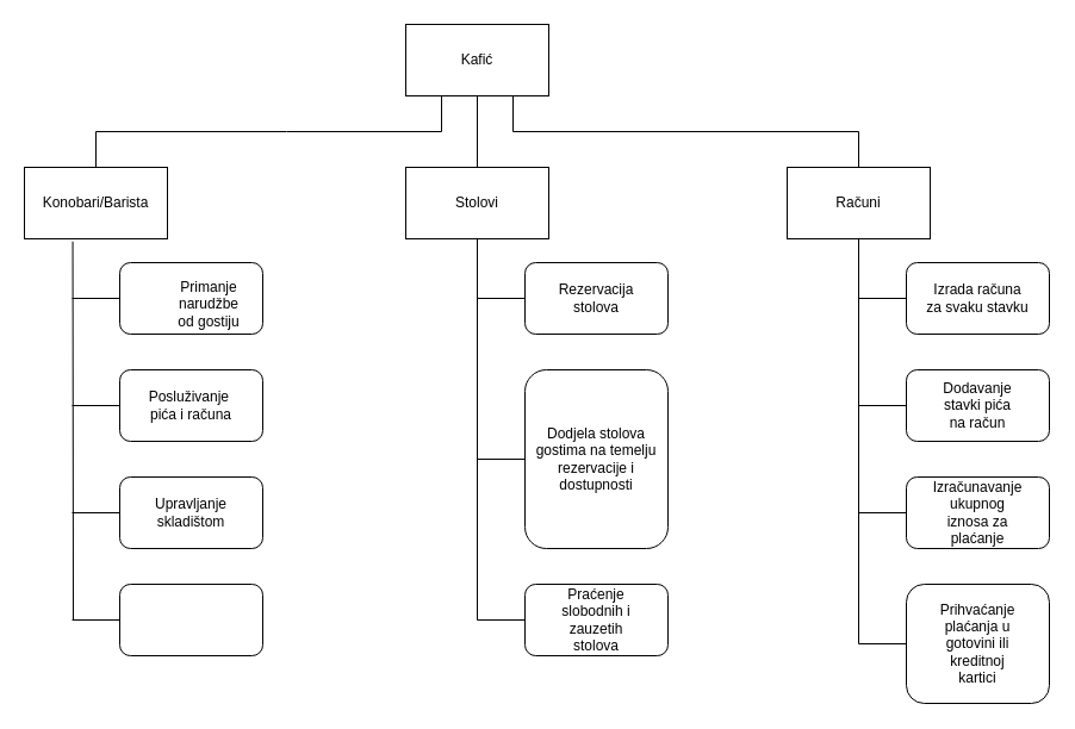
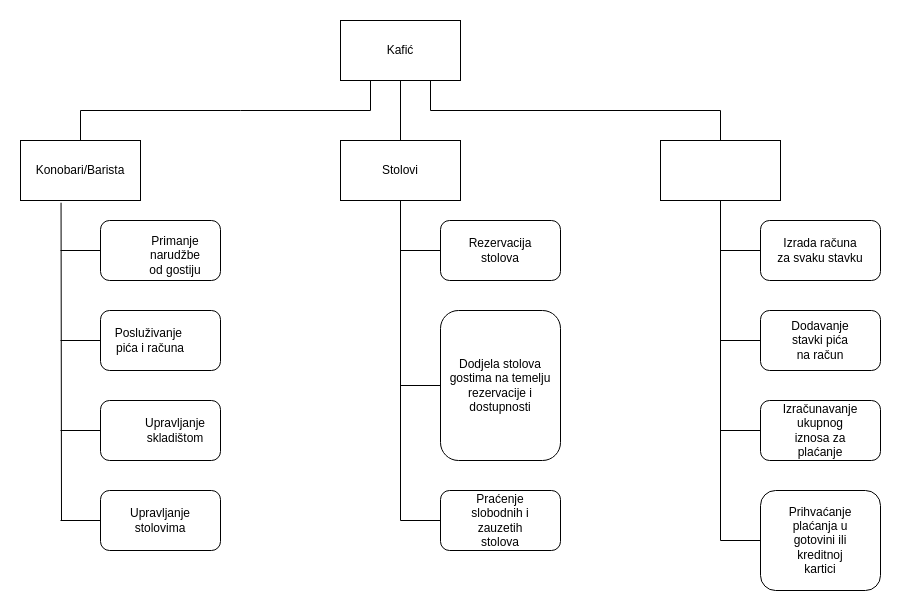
- <mxCell id="9" value="Računi" style="text;html=1;strokeColor=none;fillColor=none;align=center;verticalAlign=middle;whiteSpace=wrap;rounded=0;" vertex="1" parent="1"><mxGeometry x="690" y="155" width="60" height="30" as="geometry" /></mxCell>
- <mxCell id="21" value="Posluživanje&amp;nbsp; pića i računa" style="text;html=1;strokeColor=none;fillColor=none;align=center;verticalAlign=middle;whiteSpace=wrap;rounded=0;" vertex="1" parent="1"><mxGeometry x="130" y="325" width="60" height="30" as="geometry" /></mxCell>
+ <mxCell id="21" value="Posluživanje&amp;nbsp; pića i računa" style="text;html=1;strokeColor=none;fillColor=none;align=center;verticalAlign=middle;whiteSpace=wrap;rounded=0;" vertex="1" parent="1"><mxGeometry x="120" y="325" width="60" height="30" as="geometry" /></mxCell>
- <mxCell id="22" value="Upravljanje skladištom" style="text;html=1;strokeColor=none;fillColor=none;align=center;verticalAlign=middle;whiteSpace=wrap;rounded=0;" vertex="1" parent="1"><mxGeometry x="130" y="415" width="60" height="30" as="geometry" /></mxCell>
+ <mxCell id="22" value="Upravljanje skladištom" style="text;html=1;strokeColor=none;fillColor=none;align=center;verticalAlign=middle;whiteSpace=wrap;rounded=0;" vertex="1" parent="1"><mxGeometry x="145" y="415" width="60" height="30" as="geometry" /></mxCell>
+ <mxCell id="25" value="Upravljanje stolovima" style="text;html=1;strokeColor=none;fillColor=none;align=center;verticalAlign=middle;whiteSpace=wrap;rounded=0;" vertex="1" parent="1"><mxGeometry x="130" y="505" width="60" height="30" as="geometry" /></mxCell>
